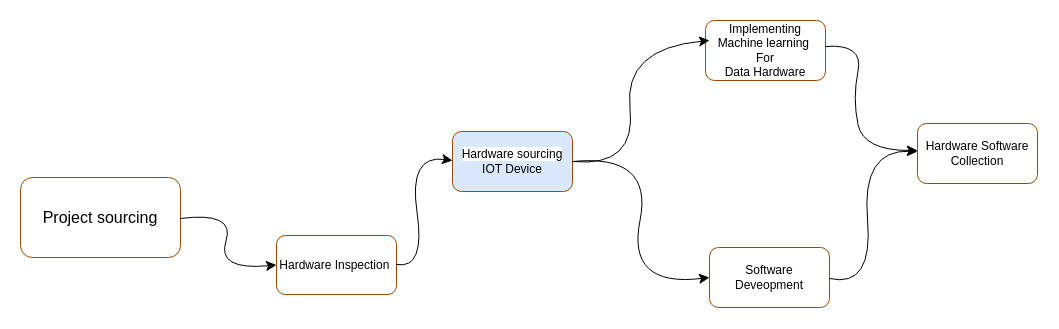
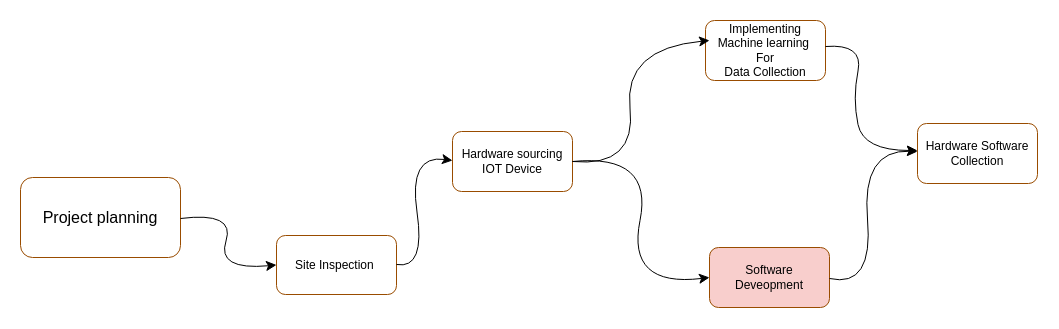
- <mxCell id="4" value="Implementing Machine learning&amp;nbsp;&lt;div&gt;For&lt;/div&gt;&lt;div&gt;Data Hardware&lt;/div&gt;" style="rounded=1;whiteSpace=wrap;html=1;strokeColor=#994C00;" vertex="1" parent="1"><mxGeometry x="705" y="20" width="120" height="60" as="geometry" /></mxCell>
+ <mxCell id="4" value="Implementing Machine learning&amp;nbsp;&lt;div&gt;For&lt;/div&gt;&lt;div&gt;Data Collection&lt;/div&gt;" style="rounded=1;whiteSpace=wrap;html=1;strokeColor=#994C00;" vertex="1" parent="1"><mxGeometry x="705" y="20" width="120" height="60" as="geometry" /></mxCell>
- <mxCell id="7" value="&lt;span style=&quot;caret-color: rgb(0, 0, 0); color: rgb(0, 0, 0); font-family: Helvetica; font-size: 12px; font-style: normal; font-variant-caps: normal; font-weight: 400; letter-spacing: normal; orphans: auto; text-align: center; text-indent: 0px; text-transform: none; white-space: normal; widows: auto; word-spacing: 0px; -webkit-tap-highlight-color: rgba(26, 26, 26, 0.3); -webkit-text-size-adjust: none; -webkit-text-stroke-width: 0px; background-color: rgb(255, 255, 255); text-decoration: none; display: inline !important; float: none;&quot;&gt;Hardware sourcing&lt;/span&gt;&lt;div style=&quot;caret-color: rgb(0, 0, 0); color: rgb(0, 0, 0); font-family: Helvetica; font-size: 12px; font-style: normal; font-variant-caps: normal; font-weight: 400; letter-spacing: normal; orphans: auto; text-align: center; text-indent: 0px; text-transform: none; white-space: normal; widows: auto; word-spacing: 0px; -webkit-tap-highlight-color: rgba(26, 26, 26, 0.3); -webkit-text-size-adjust: none; -webkit-text-stroke-width: 0px; text-decoration: none;&quot;&gt;IOT Device&lt;/div&gt;" style="rounded=1;whiteSpace=wrap;html=1;strokeColor=#994C00;fillColor=#dae8fc;" vertex="1" parent="1"><mxGeometry x="452" y="131" width="120" height="60" as="geometry" /></mxCell>
+ <mxCell id="7" value="&lt;span style=&quot;caret-color: rgb(0, 0, 0); color: rgb(0, 0, 0); font-family: Helvetica; font-size: 12px; font-style: normal; font-variant-caps: normal; font-weight: 400; letter-spacing: normal; orphans: auto; text-align: center; text-indent: 0px; text-transform: none; white-space: normal; widows: auto; word-spacing: 0px; -webkit-tap-highlight-color: rgba(26, 26, 26, 0.3); -webkit-text-size-adjust: none; -webkit-text-stroke-width: 0px; background-color: rgb(255, 255, 255); text-decoration: none; display: inline !important; float: none;&quot;&gt;Hardware sourcing&lt;/span&gt;&lt;div style=&quot;caret-color: rgb(0, 0, 0); color: rgb(0, 0, 0); font-family: Helvetica; font-size: 12px; font-style: normal; font-variant-caps: normal; font-weight: 400; letter-spacing: normal; orphans: auto; text-align: center; text-indent: 0px; text-transform: none; white-space: normal; widows: auto; word-spacing: 0px; -webkit-tap-highlight-color: rgba(26, 26, 26, 0.3); -webkit-text-size-adjust: none; -webkit-text-stroke-width: 0px; text-decoration: none;&quot;&gt;IOT Device&lt;/div&gt;" style="rounded=1;whiteSpace=wrap;html=1;strokeColor=#994C00;" vertex="1" parent="1"><mxGeometry x="452" y="131" width="120" height="60" as="geometry" /></mxCell>
- <mxCell id="2" value="&lt;span style=&quot;font-size: 16px;&quot;&gt;Project sourcing&lt;/span&gt;" style="rounded=1;whiteSpace=wrap;html=1;strokeColor=#994C00;" vertex="1" parent="1"><mxGeometry x="20" y="177" width="160" height="80" as="geometry" /></mxCell>
+ <mxCell id="2" value="&lt;span style=&quot;font-size: 16px;&quot;&gt;Project planning&lt;/span&gt;" style="rounded=1;whiteSpace=wrap;html=1;strokeColor=#994C00;" vertex="1" parent="1"><mxGeometry x="20" y="177" width="160" height="80" as="geometry" /></mxCell>
- <mxCell id="3" value="Hardware Inspection&amp;nbsp;" style="rounded=1;whiteSpace=wrap;html=1;strokeColor=#994C00;" vertex="1" parent="1"><mxGeometry x="276" y="235" width="120" height="59" as="geometry" /></mxCell>
+ <mxCell id="3" value="Site Inspection&amp;nbsp;" style="rounded=1;whiteSpace=wrap;html=1;strokeColor=#994C00;" vertex="1" parent="1"><mxGeometry x="276" y="235" width="120" height="59" as="geometry" /></mxCell>
- <mxCell id="5" value="Software Deveopment" style="rounded=1;whiteSpace=wrap;html=1;strokeColor=#994C00;" vertex="1" parent="1"><mxGeometry x="709" y="247" width="120" height="60" as="geometry" /></mxCell>
+ <mxCell id="5" value="Software Deveopment" style="rounded=1;whiteSpace=wrap;html=1;strokeColor=#994C00;fillColor=#f8cecc;" vertex="1" parent="1"><mxGeometry x="709" y="247" width="120" height="60" as="geometry" /></mxCell>
